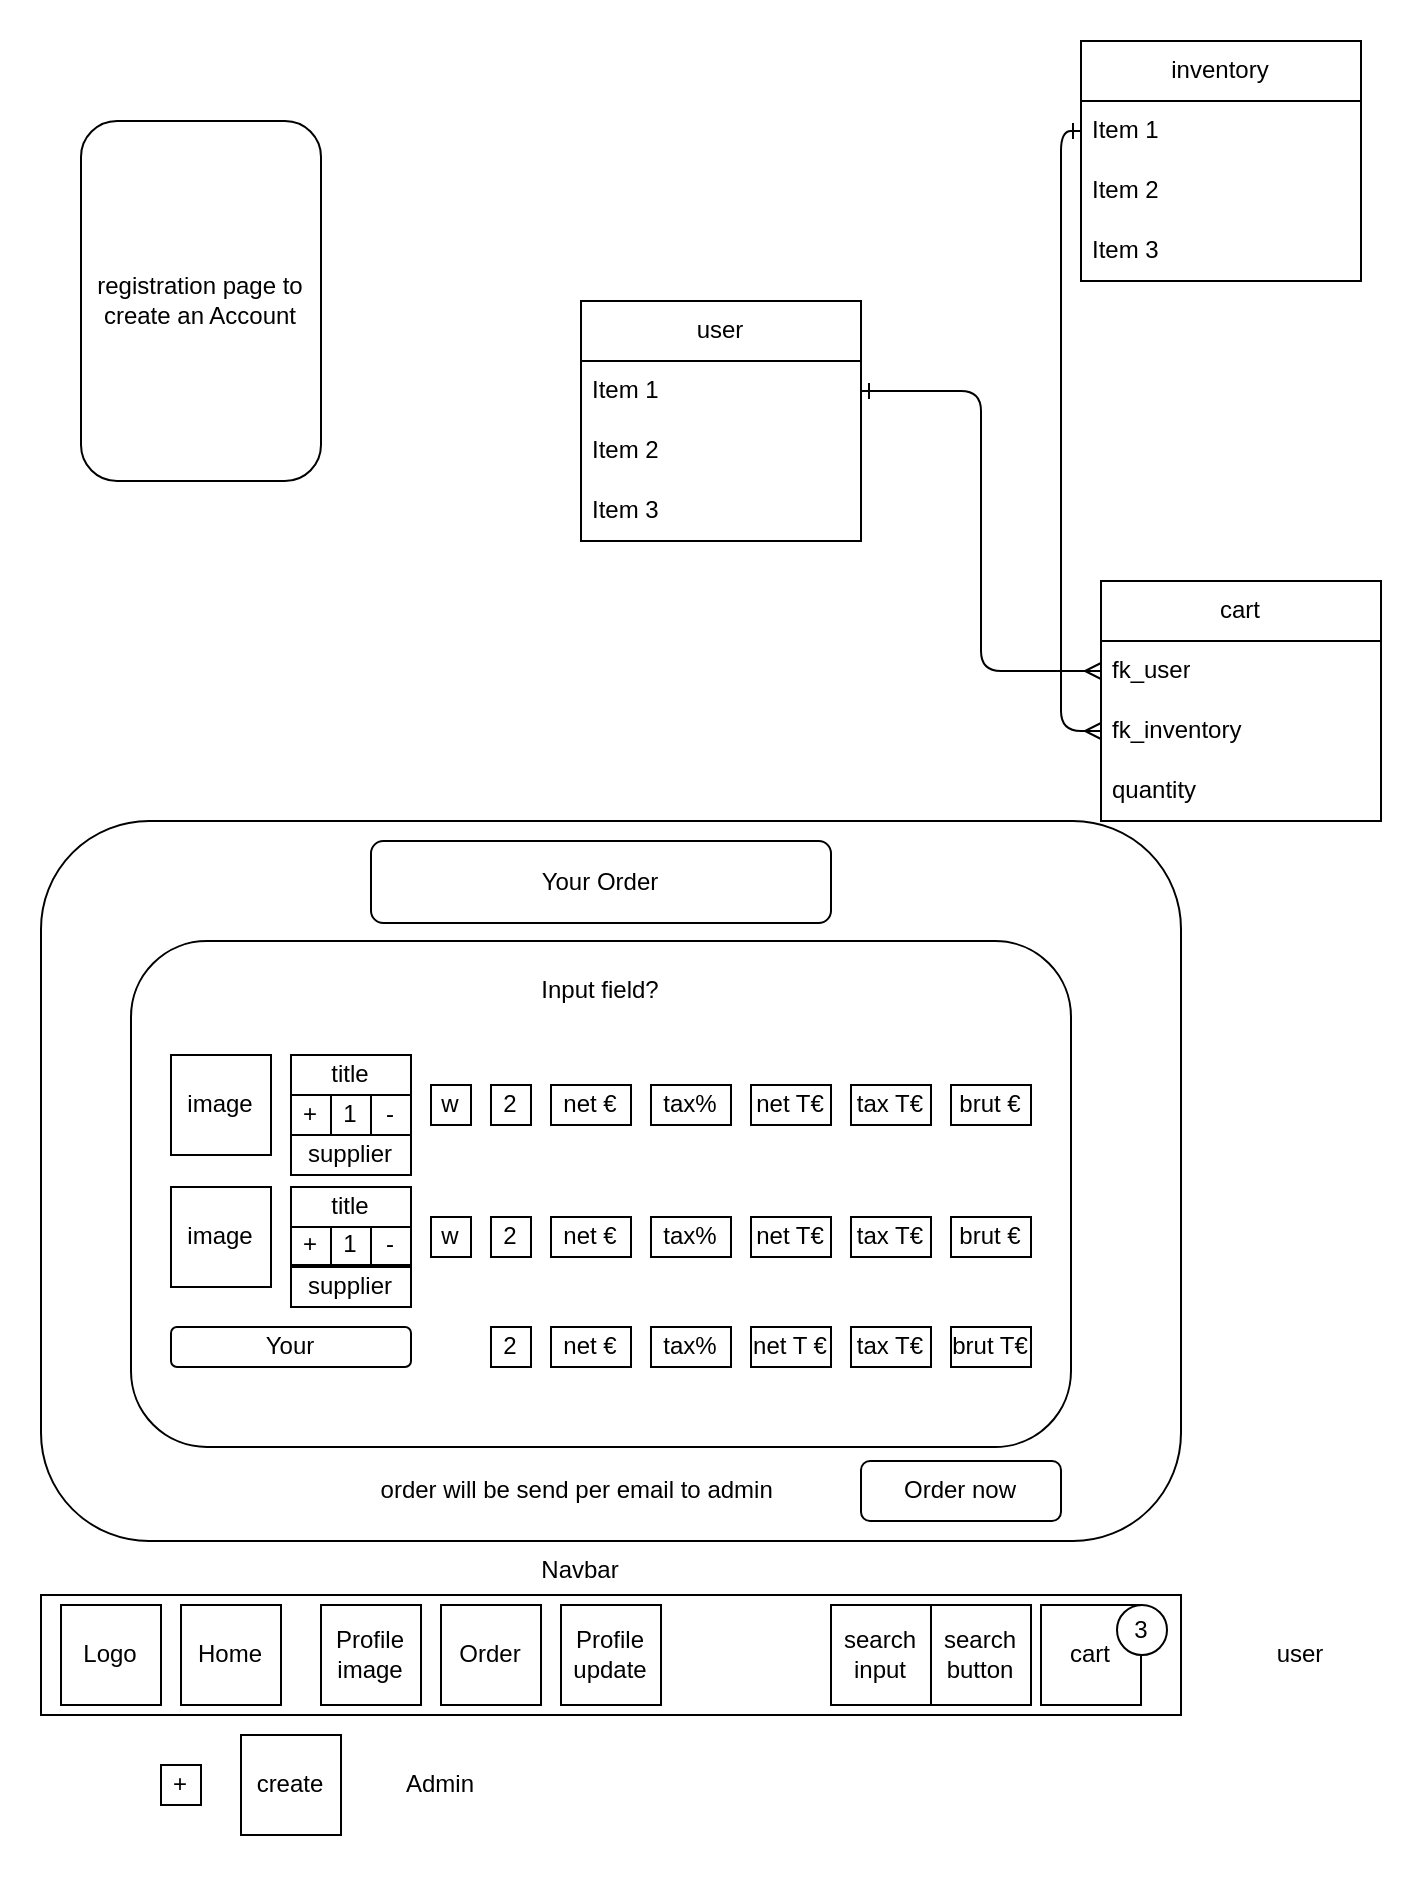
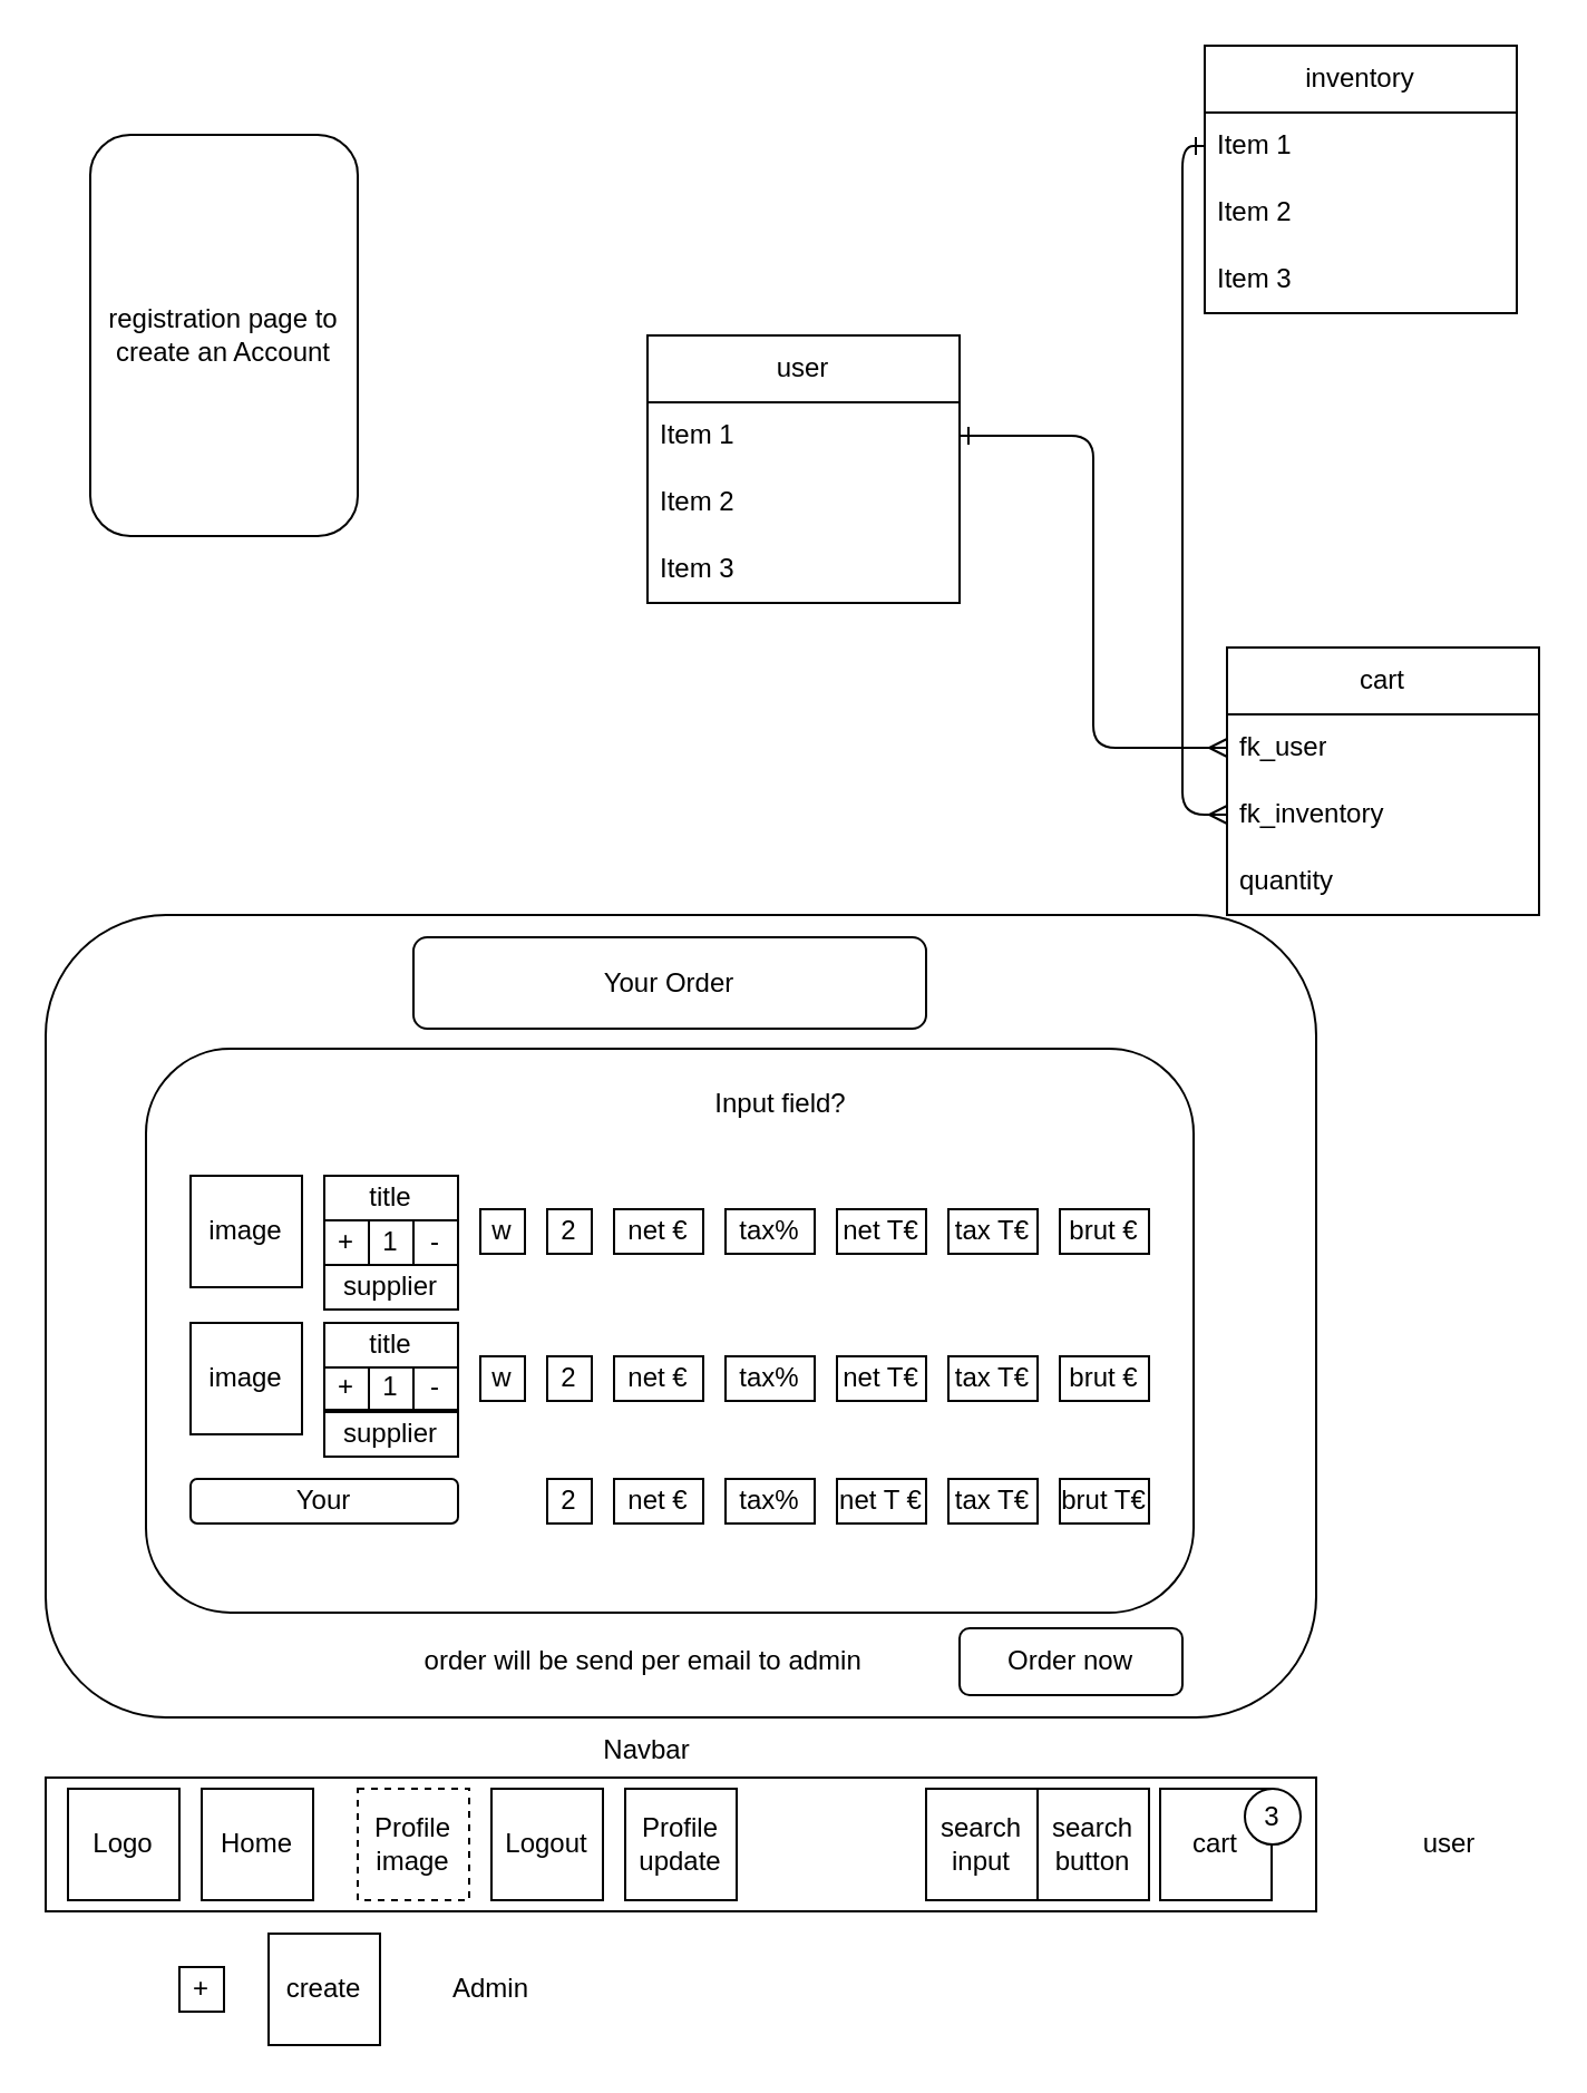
- <mxCell id="70" value="Input field?" style="text;html=1;strokeColor=none;fillColor=none;align=center;verticalAlign=middle;whiteSpace=wrap;rounded=0;" vertex="1" parent="1"><mxGeometry x="190" y="480" width="220" height="30" as="geometry" /></mxCell>
+ <mxCell id="70" value="Input field?" style="text;html=1;strokeColor=none;fillColor=none;align=center;verticalAlign=middle;whiteSpace=wrap;rounded=0;" vertex="1" parent="1"><mxGeometry x="240" y="480" width="220" height="30" as="geometry" /></mxCell>
- <mxCell id="26" value="Profile image" style="whiteSpace=wrap;html=1;aspect=fixed;" vertex="1" parent="1"><mxGeometry x="160" y="802" width="50" height="50" as="geometry" /></mxCell>
+ <mxCell id="26" value="Profile image" style="whiteSpace=wrap;html=1;aspect=fixed;dashed=1;" vertex="1" parent="1"><mxGeometry x="160" y="802" width="50" height="50" as="geometry" /></mxCell>
- <mxCell id="27" value="Order" style="whiteSpace=wrap;html=1;aspect=fixed;" vertex="1" parent="1"><mxGeometry x="220" y="802" width="50" height="50" as="geometry" /></mxCell>
+ <mxCell id="27" value="Logout" style="whiteSpace=wrap;html=1;aspect=fixed;" vertex="1" parent="1"><mxGeometry x="220" y="802" width="50" height="50" as="geometry" /></mxCell>
